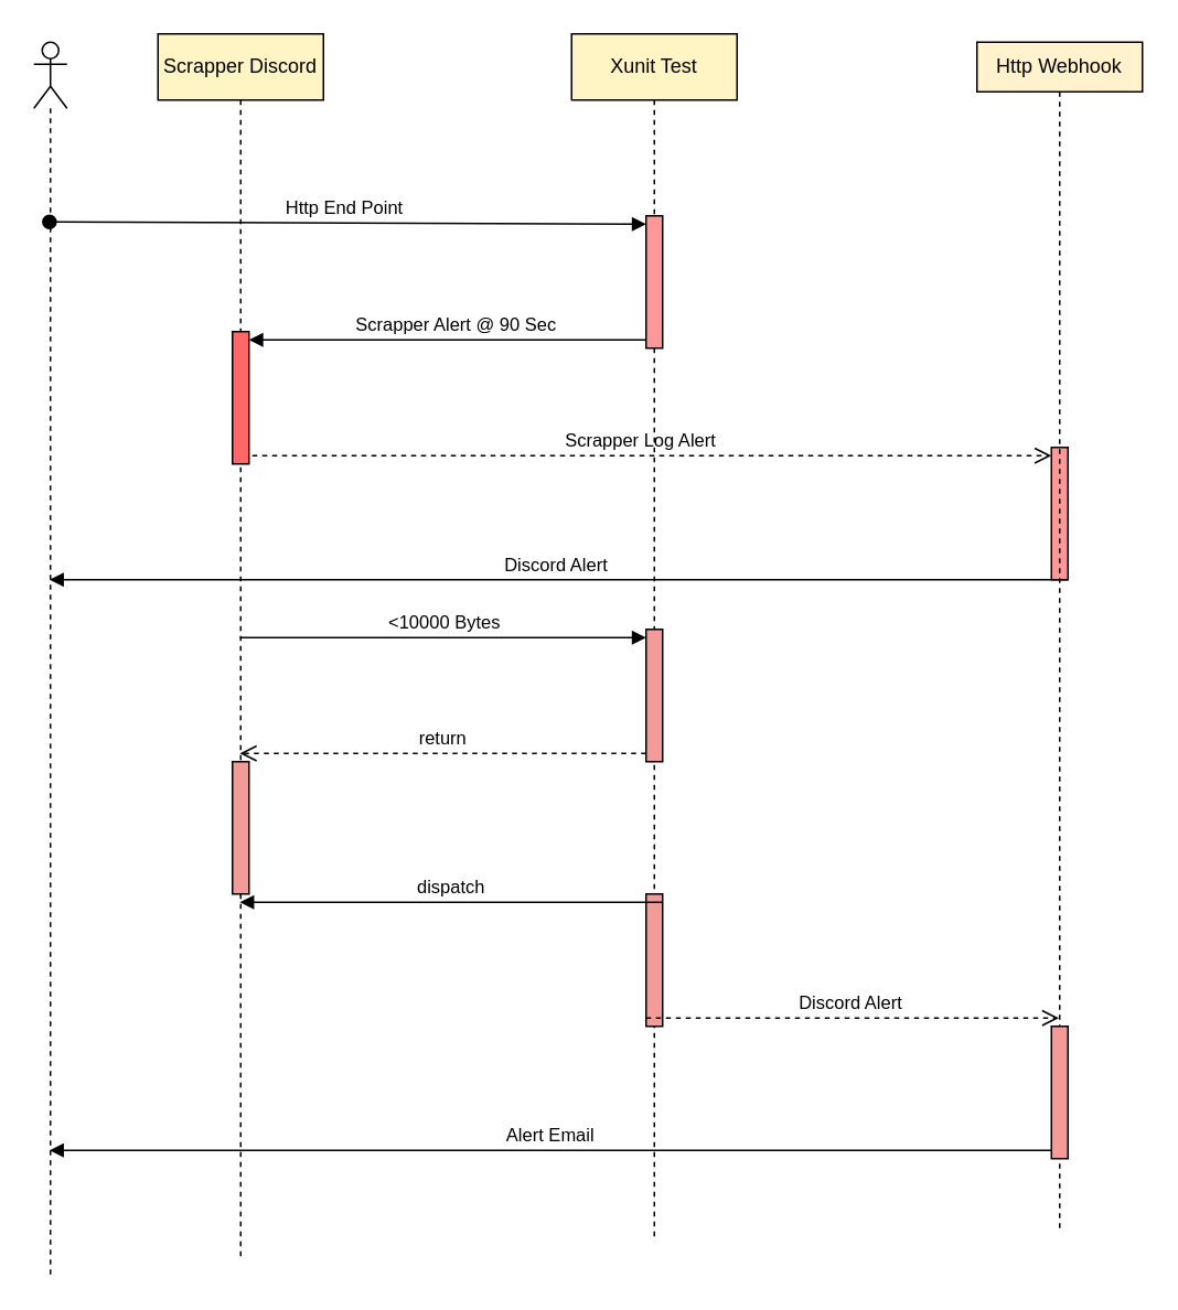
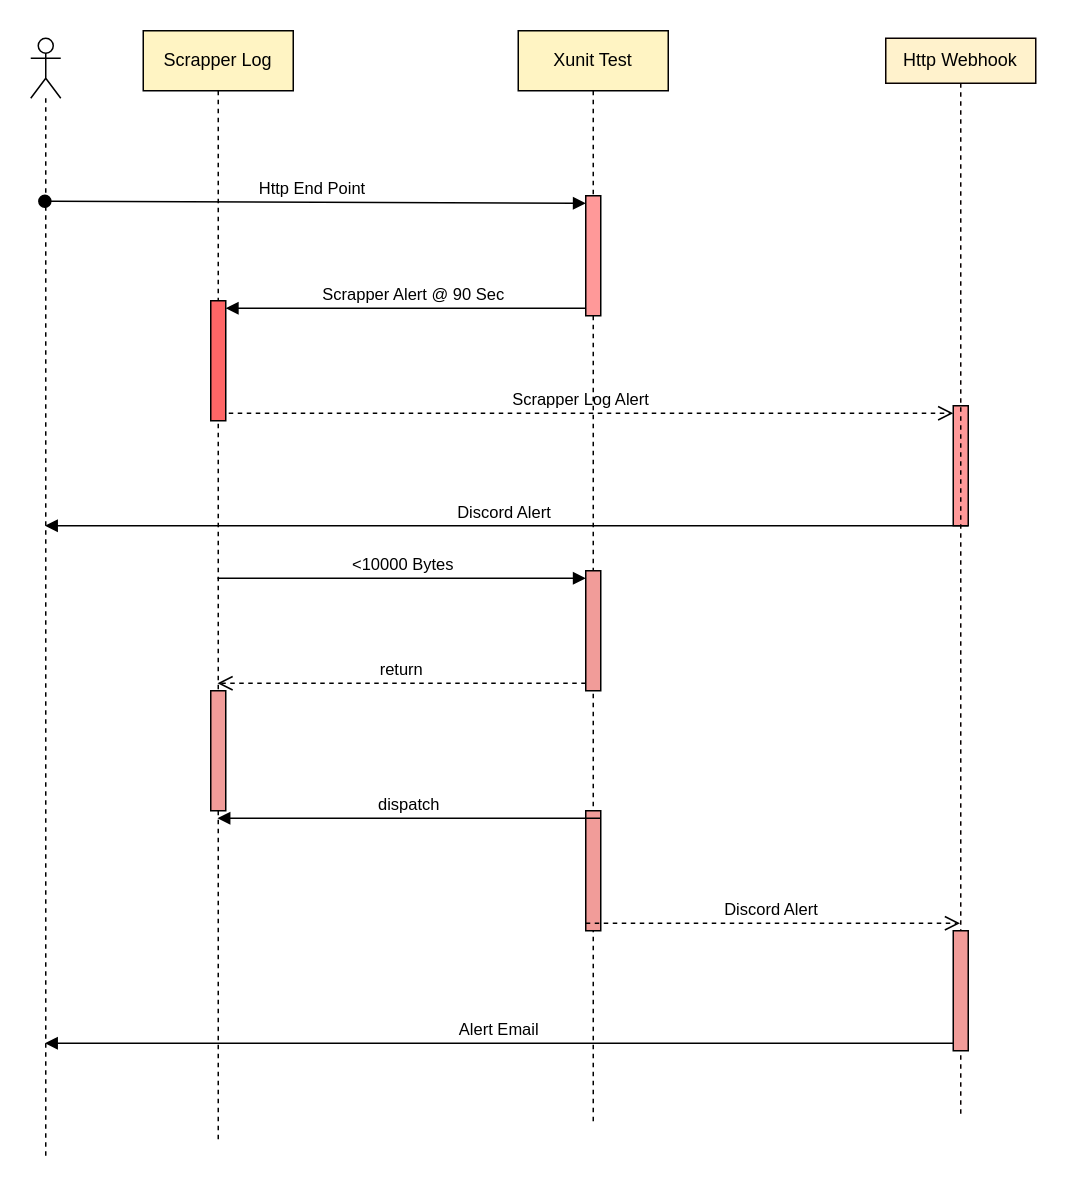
- <mxCell id="6" value="Scrapper Discord" style="shape=umlLifeline;perimeter=lifelinePerimeter;whiteSpace=wrap;html=1;container=1;dropTarget=0;collapsible=0;recursiveResize=0;outlineConnect=0;portConstraint=eastwest;newEdgeStyle={&quot;curved&quot;:0,&quot;rounded&quot;:0};fillColor=#FFF4C3;" vertex="1" parent="1"><mxGeometry x="95" y="20" width="100" height="740" as="geometry" /></mxCell>
+ <mxCell id="6" value="Scrapper Log" style="shape=umlLifeline;perimeter=lifelinePerimeter;whiteSpace=wrap;html=1;container=1;dropTarget=0;collapsible=0;recursiveResize=0;outlineConnect=0;portConstraint=eastwest;newEdgeStyle={&quot;curved&quot;:0,&quot;rounded&quot;:0};fillColor=#FFF4C3;" vertex="1" parent="1"><mxGeometry x="95" y="20" width="100" height="740" as="geometry" /></mxCell>
